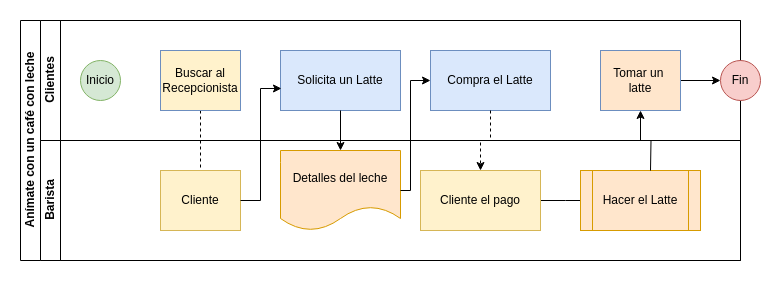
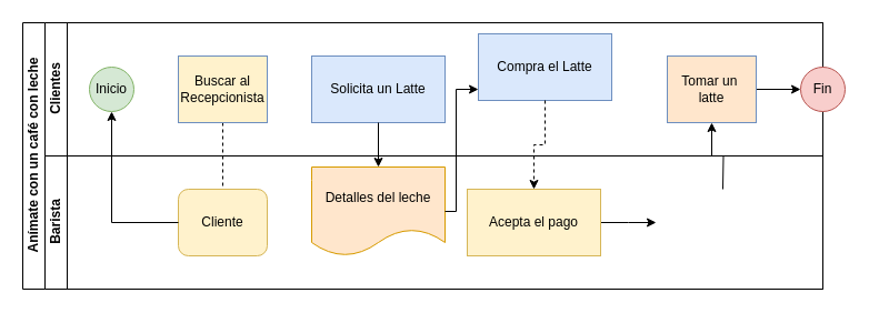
- <mxCell id="11" value="Compra el Latte" style="whiteSpace=wrap;html=1;rounded=0;fillColor=#dae8fc;strokeColor=#6c8ebf;" vertex="1" parent="4"><mxGeometry x="390" y="30" width="120" height="60" as="geometry" /></mxCell>
+ <mxCell id="11" value="Compra el Latte" style="whiteSpace=wrap;html=1;rounded=0;fillColor=#dae8fc;strokeColor=#6c8ebf;" vertex="1" parent="4"><mxGeometry x="390" y="10" width="120" height="60" as="geometry" /></mxCell>
- <mxCell id="19" value="" style="edgeStyle=orthogonalEdgeStyle;rounded=0;orthogonalLoop=1;jettySize=auto;html=1;endArrow=classic;endFill=1;entryX=0.008;entryY=0.633;entryDx=0;entryDy=0;entryPerimeter=0;" parent="2" source="13" target="10" edge="1"><mxGeometry relative="1" as="geometry"><mxPoint x="280" y="180" as="targetPoint" /></mxGeometry></mxCell>
+ <mxCell id="19" value="" style="edgeStyle=orthogonalEdgeStyle;rounded=0;orthogonalLoop=1;jettySize=auto;html=1;endArrow=classic;endFill=1;" parent="2" source="13" target="5" edge="1"><mxGeometry relative="1" as="geometry"><mxPoint x="280" y="180" as="targetPoint" /></mxGeometry></mxCell>
- <mxCell id="13" value="Cliente" style="rounded=0;whiteSpace=wrap;html=1;fontFamily=Helvetica;fontSize=12;align=center;fillColor=#fff2cc;strokeColor=#d6b656;" parent="12" vertex="1"><mxGeometry x="120" y="30" width="80" height="60" as="geometry" /></mxCell>
+ <mxCell id="13" value="Cliente" style="whiteSpace=wrap;html=1;fontFamily=Helvetica;fontSize=12;align=center;fillColor=#fff2cc;strokeColor=#d6b656;rounded=1;" parent="12" vertex="1"><mxGeometry x="120" y="30" width="80" height="60" as="geometry" /></mxCell>
- <mxCell id="16" value="Cliente el pago" style="whiteSpace=wrap;html=1;rounded=0;fillColor=#fff2cc;strokeColor=#d6b656;" vertex="1" parent="12"><mxGeometry x="380" y="30" width="120" height="60" as="geometry" /></mxCell>
+ <mxCell id="16" value="Acepta el pago" style="whiteSpace=wrap;html=1;rounded=0;fillColor=#fff2cc;strokeColor=#d6b656;" vertex="1" parent="12"><mxGeometry x="380" y="30" width="120" height="60" as="geometry" /></mxCell>
- <mxCell id="17" value="&lt;span&gt;Hacer el Latte&lt;/span&gt;" style="shape=process;whiteSpace=wrap;html=1;backgroundOutline=1;fillColor=#ffe6cc;strokeColor=#d79b00;" vertex="1" parent="12"><mxGeometry x="540" y="30" width="120" height="60" as="geometry" /></mxCell>
